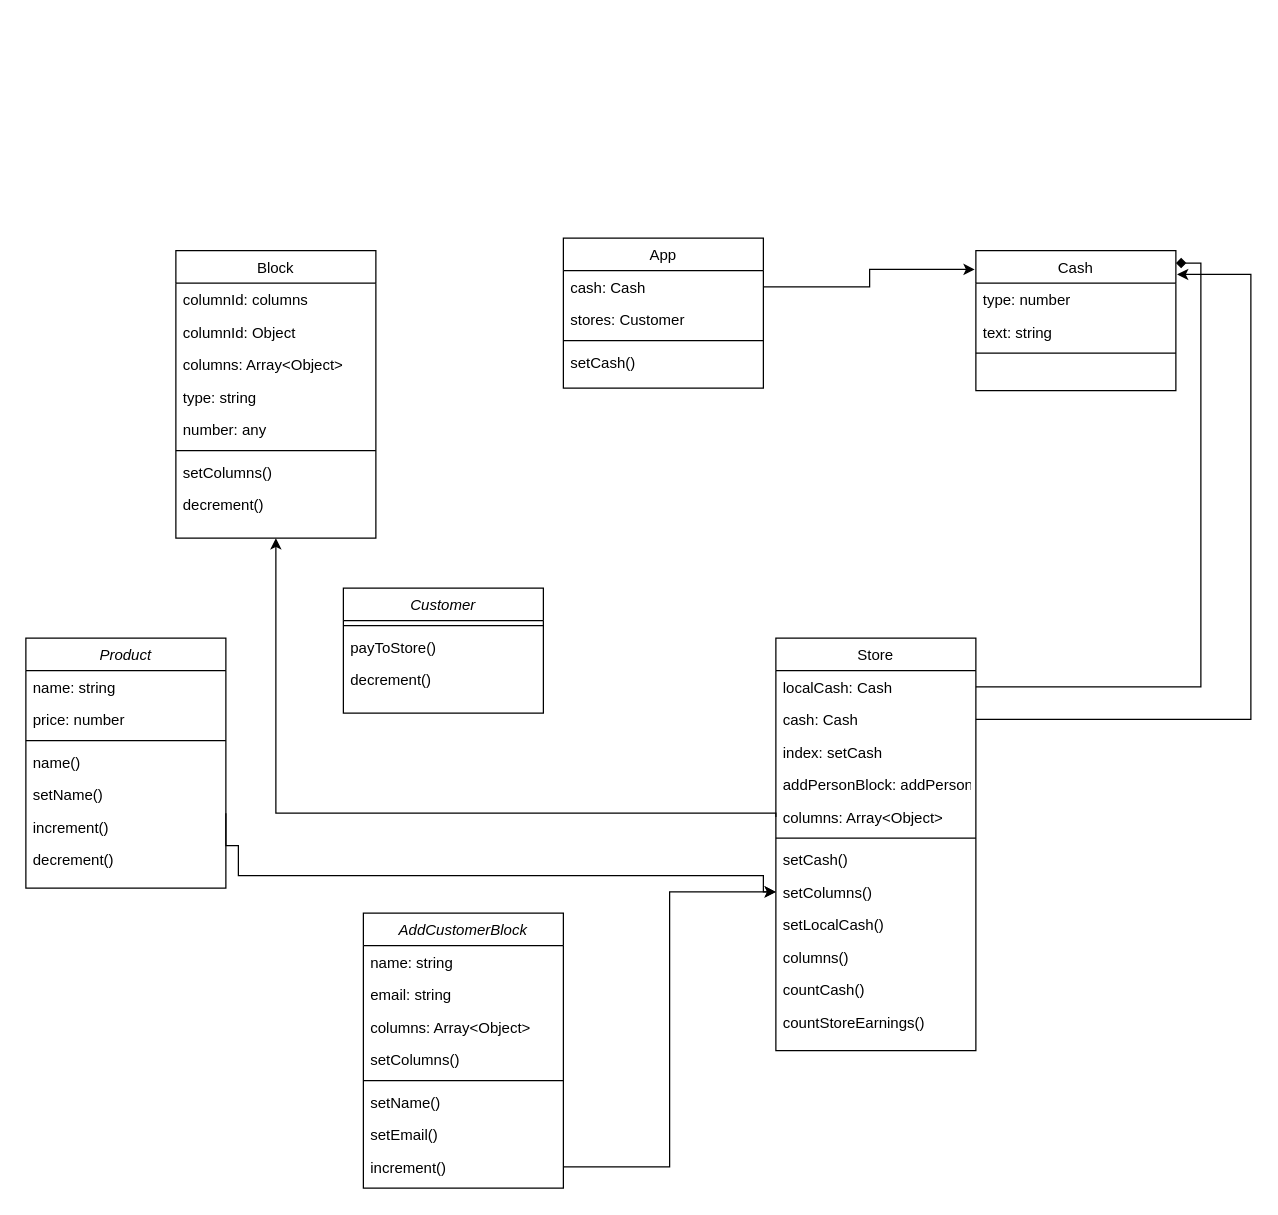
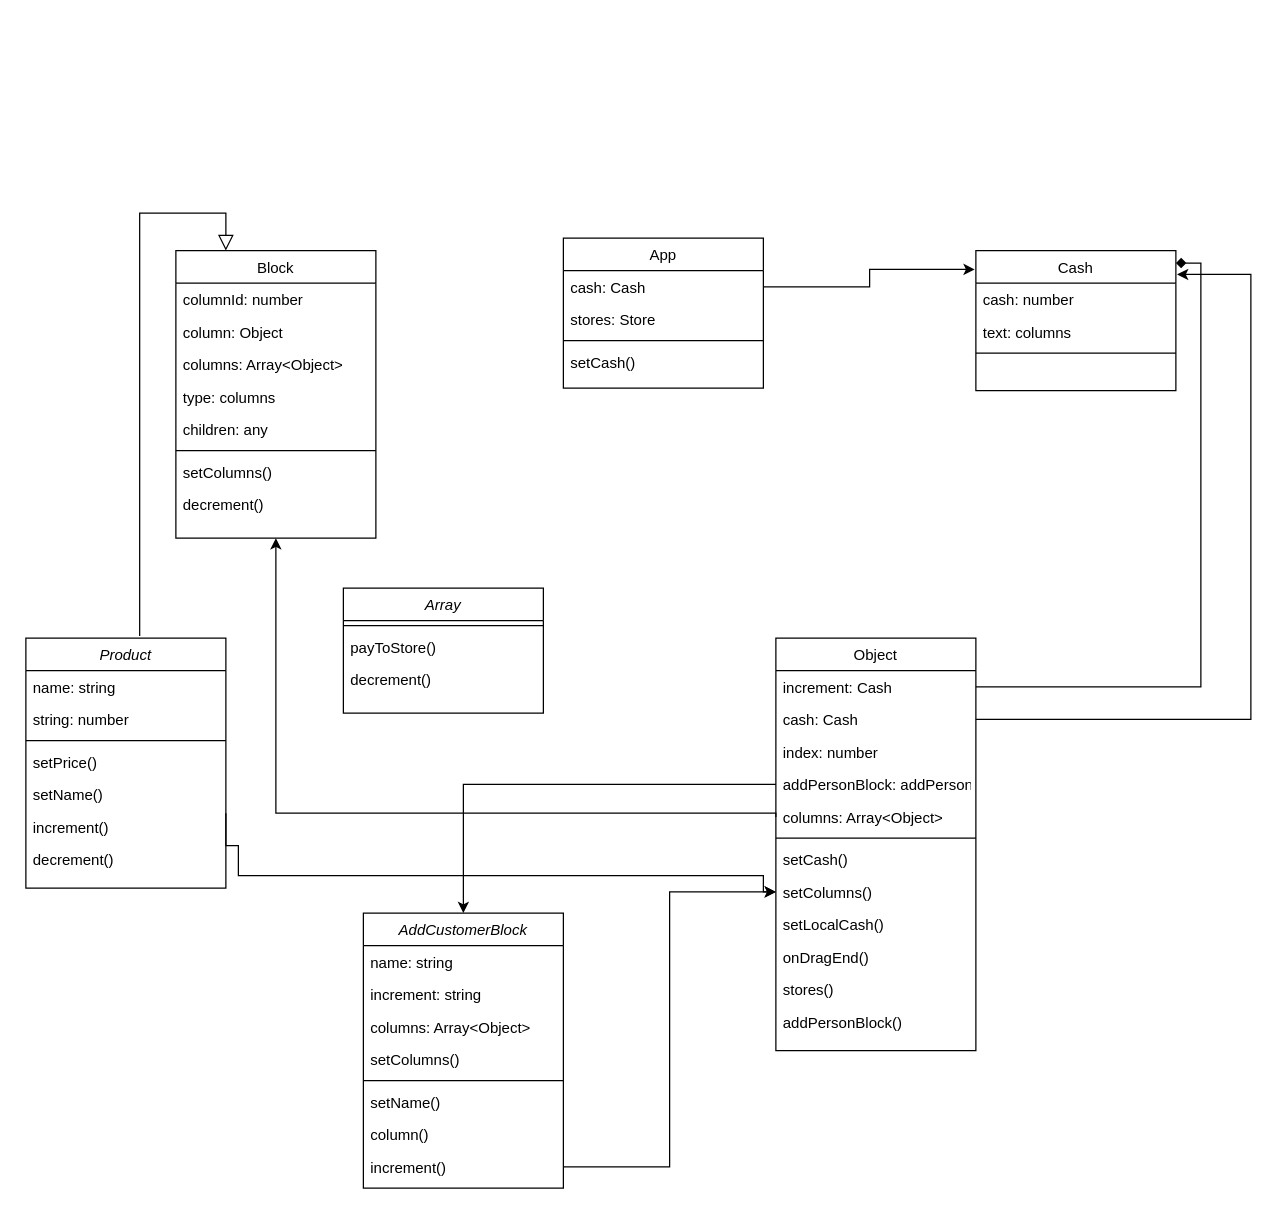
- <mxCell id="7" value="columnId: columns" style="text;align=left;verticalAlign=top;spacingLeft=4;spacingRight=4;overflow=hidden;rotatable=0;points=[[0,0.5],[1,0.5]];portConstraint=eastwest;" parent="6" vertex="1"><mxGeometry y="26" width="160" height="26" as="geometry" /></mxCell>
+ <mxCell id="7" value="columnId: number" style="text;align=left;verticalAlign=top;spacingLeft=4;spacingRight=4;overflow=hidden;rotatable=0;points=[[0,0.5],[1,0.5]];portConstraint=eastwest;" parent="6" vertex="1"><mxGeometry y="26" width="160" height="26" as="geometry" /></mxCell>
- <mxCell id="16" value="type: number" style="text;align=left;verticalAlign=top;spacingLeft=4;spacingRight=4;overflow=hidden;rotatable=0;points=[[0,0.5],[1,0.5]];portConstraint=eastwest;" parent="15" vertex="1"><mxGeometry y="26" width="160" height="26" as="geometry" /></mxCell>
+ <mxCell id="16" value="cash: number" style="text;align=left;verticalAlign=top;spacingLeft=4;spacingRight=4;overflow=hidden;rotatable=0;points=[[0,0.5],[1,0.5]];portConstraint=eastwest;" parent="15" vertex="1"><mxGeometry y="26" width="160" height="26" as="geometry" /></mxCell>
- <mxCell id="42" value="stores: Customer" style="text;align=left;verticalAlign=top;spacingLeft=4;spacingRight=4;overflow=hidden;rotatable=0;points=[[0,0.5],[1,0.5]];portConstraint=eastwest;" vertex="1" parent="40"><mxGeometry y="52" width="160" height="26" as="geometry" /></mxCell>
+ <mxCell id="42" value="stores: Store" style="text;align=left;verticalAlign=top;spacingLeft=4;spacingRight=4;overflow=hidden;rotatable=0;points=[[0,0.5],[1,0.5]];portConstraint=eastwest;" vertex="1" parent="40"><mxGeometry y="52" width="160" height="26" as="geometry" /></mxCell>
- <mxCell id="8" value="columnId: Object " style="text;align=left;verticalAlign=top;spacingLeft=4;spacingRight=4;overflow=hidden;rotatable=0;points=[[0,0.5],[1,0.5]];portConstraint=eastwest;" vertex="1" parent="6"><mxGeometry y="52" width="160" height="26" as="geometry" /></mxCell>
+ <mxCell id="8" value="column: Object " style="text;align=left;verticalAlign=top;spacingLeft=4;spacingRight=4;overflow=hidden;rotatable=0;points=[[0,0.5],[1,0.5]];portConstraint=eastwest;" vertex="1" parent="6"><mxGeometry y="52" width="160" height="26" as="geometry" /></mxCell>
- <mxCell id="17" value="text: string" style="text;align=left;verticalAlign=top;spacingLeft=4;spacingRight=4;overflow=hidden;rotatable=0;points=[[0,0.5],[1,0.5]];portConstraint=eastwest;" vertex="1" parent="15"><mxGeometry y="52" width="160" height="26" as="geometry" /></mxCell>
+ <mxCell id="17" value="text: columns" style="text;align=left;verticalAlign=top;spacingLeft=4;spacingRight=4;overflow=hidden;rotatable=0;points=[[0,0.5],[1,0.5]];portConstraint=eastwest;" vertex="1" parent="15"><mxGeometry y="52" width="160" height="26" as="geometry" /></mxCell>
+ <mxCell id="54" value="" style="endArrow=block;endSize=10;endFill=0;shadow=0;strokeWidth=1;rounded=0;edgeStyle=elbowEdgeStyle;elbow=vertical;exitX=0.569;exitY=-0.009;exitDx=0;exitDy=0;exitPerimeter=0;" edge="1" parent="1" source="32" target="6"><mxGeometry width="160" relative="1" as="geometry"><mxPoint x="128.24" y="110.002" as="sourcePoint" /><mxPoint x="-10" y="89" as="targetPoint" /><Array as="points"><mxPoint x="180" y="170" /><mxPoint x="140" y="170" /><mxPoint x="170" y="160" /><mxPoint x="130" y="20" /></Array></mxGeometry></mxCell>
- <mxCell id="10" value="type: string" style="text;align=left;verticalAlign=top;spacingLeft=4;spacingRight=4;overflow=hidden;rotatable=0;points=[[0,0.5],[1,0.5]];portConstraint=eastwest;" vertex="1" parent="6"><mxGeometry y="104" width="160" height="26" as="geometry" /></mxCell>
+ <mxCell id="10" value="type: columns" style="text;align=left;verticalAlign=top;spacingLeft=4;spacingRight=4;overflow=hidden;rotatable=0;points=[[0,0.5],[1,0.5]];portConstraint=eastwest;" vertex="1" parent="6"><mxGeometry y="104" width="160" height="26" as="geometry" /></mxCell>
- <mxCell id="11" value="number: any" style="text;align=left;verticalAlign=top;spacingLeft=4;spacingRight=4;overflow=hidden;rotatable=0;points=[[0,0.5],[1,0.5]];portConstraint=eastwest;" vertex="1" parent="6"><mxGeometry y="130" width="160" height="26" as="geometry" /></mxCell>
+ <mxCell id="11" value="children: any" style="text;align=left;verticalAlign=top;spacingLeft=4;spacingRight=4;overflow=hidden;rotatable=0;points=[[0,0.5],[1,0.5]];portConstraint=eastwest;" vertex="1" parent="6"><mxGeometry y="130" width="160" height="26" as="geometry" /></mxCell>
- <mxCell id="2" value="Customer" style="swimlane;fontStyle=2;align=center;verticalAlign=top;childLayout=stackLayout;horizontal=1;startSize=26;horizontalStack=0;resizeParent=1;resizeLast=0;collapsible=1;marginBottom=0;rounded=0;shadow=0;strokeWidth=1;" parent="1" vertex="1"><mxGeometry x="274" y="470" width="160" height="100" as="geometry"><mxRectangle x="230" y="140" width="160" height="26" as="alternateBounds" /></mxGeometry></mxCell>
+ <mxCell id="2" value="Array" style="swimlane;fontStyle=2;align=center;verticalAlign=top;childLayout=stackLayout;horizontal=1;startSize=26;horizontalStack=0;resizeParent=1;resizeLast=0;collapsible=1;marginBottom=0;rounded=0;shadow=0;strokeWidth=1;" parent="1" vertex="1"><mxGeometry x="274" y="470" width="160" height="100" as="geometry"><mxRectangle x="230" y="140" width="160" height="26" as="alternateBounds" /></mxGeometry></mxCell>
- <mxCell id="19" value="Store&#10;" style="swimlane;fontStyle=0;align=center;verticalAlign=top;childLayout=stackLayout;horizontal=1;startSize=26;horizontalStack=0;resizeParent=1;resizeLast=0;collapsible=1;marginBottom=0;rounded=0;shadow=0;strokeWidth=1;" parent="1" vertex="1"><mxGeometry x="620" y="510" width="160" height="330" as="geometry"><mxRectangle x="340" y="380" width="170" height="26" as="alternateBounds" /></mxGeometry></mxCell>
+ <mxCell id="19" value="Object&#10;" style="swimlane;fontStyle=0;align=center;verticalAlign=top;childLayout=stackLayout;horizontal=1;startSize=26;horizontalStack=0;resizeParent=1;resizeLast=0;collapsible=1;marginBottom=0;rounded=0;shadow=0;strokeWidth=1;" parent="1" vertex="1"><mxGeometry x="620" y="510" width="160" height="330" as="geometry"><mxRectangle x="340" y="380" width="170" height="26" as="alternateBounds" /></mxGeometry></mxCell>
- <mxCell id="20" value="localCash: Cash" style="text;align=left;verticalAlign=top;spacingLeft=4;spacingRight=4;overflow=hidden;rotatable=0;points=[[0,0.5],[1,0.5]];portConstraint=eastwest;" vertex="1" parent="19"><mxGeometry y="26" width="160" height="26" as="geometry" /></mxCell>
+ <mxCell id="20" value="increment: Cash" style="text;align=left;verticalAlign=top;spacingLeft=4;spacingRight=4;overflow=hidden;rotatable=0;points=[[0,0.5],[1,0.5]];portConstraint=eastwest;" vertex="1" parent="19"><mxGeometry y="26" width="160" height="26" as="geometry" /></mxCell>
- <mxCell id="34" value="price: number" style="text;align=left;verticalAlign=top;spacingLeft=4;spacingRight=4;overflow=hidden;rotatable=0;points=[[0,0.5],[1,0.5]];portConstraint=eastwest;rounded=0;shadow=0;html=0;" parent="32" vertex="1"><mxGeometry y="52" width="160" height="26" as="geometry" /></mxCell>
+ <mxCell id="34" value="string: number" style="text;align=left;verticalAlign=top;spacingLeft=4;spacingRight=4;overflow=hidden;rotatable=0;points=[[0,0.5],[1,0.5]];portConstraint=eastwest;rounded=0;shadow=0;html=0;" parent="32" vertex="1"><mxGeometry y="52" width="160" height="26" as="geometry" /></mxCell>
- <mxCell id="22" value="index: setCash" style="text;align=left;verticalAlign=top;spacingLeft=4;spacingRight=4;overflow=hidden;rotatable=0;points=[[0,0.5],[1,0.5]];portConstraint=eastwest;" parent="19" vertex="1"><mxGeometry y="78" width="160" height="26" as="geometry" /></mxCell>
+ <mxCell id="22" value="index: number" style="text;align=left;verticalAlign=top;spacingLeft=4;spacingRight=4;overflow=hidden;rotatable=0;points=[[0,0.5],[1,0.5]];portConstraint=eastwest;" parent="19" vertex="1"><mxGeometry y="78" width="160" height="26" as="geometry" /></mxCell>
- <mxCell id="36" value="name()" style="text;align=left;verticalAlign=top;spacingLeft=4;spacingRight=4;overflow=hidden;rotatable=0;points=[[0,0.5],[1,0.5]];portConstraint=eastwest;" parent="32" vertex="1"><mxGeometry y="86" width="160" height="26" as="geometry" /></mxCell>
+ <mxCell id="36" value="setPrice()" style="text;align=left;verticalAlign=top;spacingLeft=4;spacingRight=4;overflow=hidden;rotatable=0;points=[[0,0.5],[1,0.5]];portConstraint=eastwest;" parent="32" vertex="1"><mxGeometry y="86" width="160" height="26" as="geometry" /></mxCell>
+ <mxCell id="61" style="edgeStyle=orthogonalEdgeStyle;rounded=0;orthogonalLoop=1;jettySize=auto;html=1;exitX=0;exitY=0.5;exitDx=0;exitDy=0;" edge="1" parent="1" source="23" target="45"><mxGeometry relative="1" as="geometry"><Array as="points"><mxPoint x="370" y="627" /></Array></mxGeometry></mxCell>
- <mxCell id="29" value="columns()" style="text;align=left;verticalAlign=top;spacingLeft=4;spacingRight=4;overflow=hidden;rotatable=0;points=[[0,0.5],[1,0.5]];portConstraint=eastwest;" vertex="1" parent="19"><mxGeometry y="242" width="160" height="26" as="geometry" /></mxCell>
+ <mxCell id="29" value="onDragEnd()" style="text;align=left;verticalAlign=top;spacingLeft=4;spacingRight=4;overflow=hidden;rotatable=0;points=[[0,0.5],[1,0.5]];portConstraint=eastwest;" vertex="1" parent="19"><mxGeometry y="242" width="160" height="26" as="geometry" /></mxCell>
- <mxCell id="30" value="countCash()" style="text;align=left;verticalAlign=top;spacingLeft=4;spacingRight=4;overflow=hidden;rotatable=0;points=[[0,0.5],[1,0.5]];portConstraint=eastwest;" vertex="1" parent="19"><mxGeometry y="268" width="160" height="26" as="geometry" /></mxCell>
+ <mxCell id="30" value="stores()" style="text;align=left;verticalAlign=top;spacingLeft=4;spacingRight=4;overflow=hidden;rotatable=0;points=[[0,0.5],[1,0.5]];portConstraint=eastwest;" vertex="1" parent="19"><mxGeometry y="268" width="160" height="26" as="geometry" /></mxCell>
- <mxCell id="47" value="email: string" style="text;align=left;verticalAlign=top;spacingLeft=4;spacingRight=4;overflow=hidden;rotatable=0;points=[[0,0.5],[1,0.5]];portConstraint=eastwest;rounded=0;shadow=0;html=0;" vertex="1" parent="45"><mxGeometry y="52" width="160" height="26" as="geometry" /></mxCell>
+ <mxCell id="47" value="increment: string" style="text;align=left;verticalAlign=top;spacingLeft=4;spacingRight=4;overflow=hidden;rotatable=0;points=[[0,0.5],[1,0.5]];portConstraint=eastwest;rounded=0;shadow=0;html=0;" vertex="1" parent="45"><mxGeometry y="52" width="160" height="26" as="geometry" /></mxCell>
- <mxCell id="31" value="countStoreEarnings()" style="text;align=left;verticalAlign=top;spacingLeft=4;spacingRight=4;overflow=hidden;rotatable=0;points=[[0,0.5],[1,0.5]];portConstraint=eastwest;" vertex="1" parent="19"><mxGeometry y="294" width="160" height="26" as="geometry" /></mxCell>
+ <mxCell id="31" value="addPersonBlock()" style="text;align=left;verticalAlign=top;spacingLeft=4;spacingRight=4;overflow=hidden;rotatable=0;points=[[0,0.5],[1,0.5]];portConstraint=eastwest;" vertex="1" parent="19"><mxGeometry y="294" width="160" height="26" as="geometry" /></mxCell>
- <mxCell id="52" value="setEmail()" style="text;align=left;verticalAlign=top;spacingLeft=4;spacingRight=4;overflow=hidden;rotatable=0;points=[[0,0.5],[1,0.5]];portConstraint=eastwest;" vertex="1" parent="45"><mxGeometry y="164" width="160" height="26" as="geometry" /></mxCell>
+ <mxCell id="52" value="column()" style="text;align=left;verticalAlign=top;spacingLeft=4;spacingRight=4;overflow=hidden;rotatable=0;points=[[0,0.5],[1,0.5]];portConstraint=eastwest;" vertex="1" parent="45"><mxGeometry y="164" width="160" height="26" as="geometry" /></mxCell>
